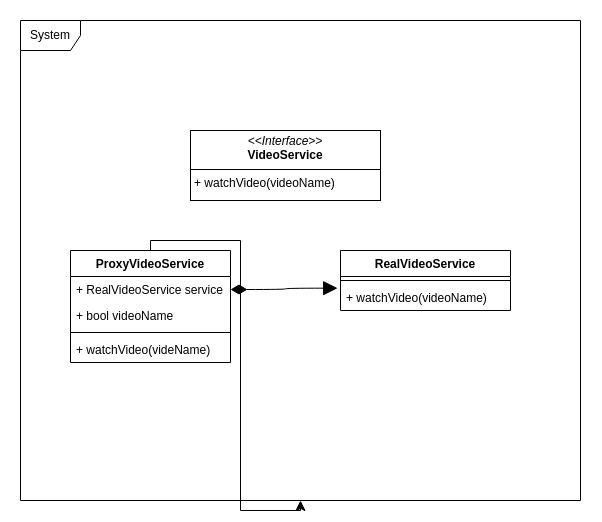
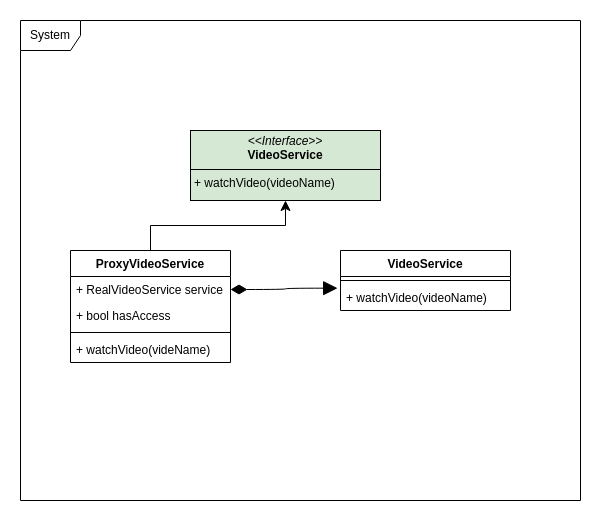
- <mxCell id="3" value="&lt;p style=&quot;margin:0px;margin-top:4px;text-align:center;&quot;&gt;&lt;i&gt;&amp;lt;&amp;lt;Interface&amp;gt;&amp;gt;&lt;/i&gt;&lt;br&gt;&lt;b&gt;VideoService&lt;/b&gt;&lt;/p&gt;&lt;hr size=&quot;1&quot; style=&quot;border-style:solid;&quot;&gt;&lt;p style=&quot;margin:0px;margin-left:4px;&quot;&gt;&lt;/p&gt;&lt;p style=&quot;margin:0px;margin-left:4px;&quot;&gt;+ watchVideo(videoName)&lt;/p&gt;" style="verticalAlign=top;align=left;overflow=fill;html=1;whiteSpace=wrap;" parent="1" vertex="1"><mxGeometry x="190" y="130" width="190" height="70" as="geometry" /></mxCell>
+ <mxCell id="3" value="&lt;p style=&quot;margin:0px;margin-top:4px;text-align:center;&quot;&gt;&lt;i&gt;&amp;lt;&amp;lt;Interface&amp;gt;&amp;gt;&lt;/i&gt;&lt;br&gt;&lt;b&gt;VideoService&lt;/b&gt;&lt;/p&gt;&lt;hr size=&quot;1&quot; style=&quot;border-style:solid;&quot;&gt;&lt;p style=&quot;margin:0px;margin-left:4px;&quot;&gt;&lt;/p&gt;&lt;p style=&quot;margin:0px;margin-left:4px;&quot;&gt;+ watchVideo(videoName)&lt;/p&gt;" style="verticalAlign=top;align=left;overflow=fill;html=1;whiteSpace=wrap;fillColor=#d5e8d4;" parent="1" vertex="1"><mxGeometry x="190" y="130" width="190" height="70" as="geometry" /></mxCell>
- <mxCell id="9" value="RealVideoService" style="swimlane;fontStyle=1;align=center;verticalAlign=top;childLayout=stackLayout;horizontal=1;startSize=26;horizontalStack=0;resizeParent=1;resizeParentMax=0;resizeLast=0;collapsible=1;marginBottom=0;whiteSpace=wrap;html=1;" parent="1" vertex="1"><mxGeometry x="340" y="250" width="170" height="60" as="geometry" /></mxCell>
+ <mxCell id="9" value="VideoService" style="swimlane;fontStyle=1;align=center;verticalAlign=top;childLayout=stackLayout;horizontal=1;startSize=26;horizontalStack=0;resizeParent=1;resizeParentMax=0;resizeLast=0;collapsible=1;marginBottom=0;whiteSpace=wrap;html=1;" parent="1" vertex="1"><mxGeometry x="340" y="250" width="170" height="60" as="geometry" /></mxCell>
- <mxCell id="6" value="+ bool videoName" style="text;strokeColor=none;fillColor=none;align=left;verticalAlign=top;spacingLeft=4;spacingRight=4;overflow=hidden;rotatable=0;points=[[0,0.5],[1,0.5]];portConstraint=eastwest;whiteSpace=wrap;html=1;" vertex="1" parent="4"><mxGeometry y="52" width="160" height="26" as="geometry" /></mxCell>
+ <mxCell id="6" value="+ bool hasAccess" style="text;strokeColor=none;fillColor=none;align=left;verticalAlign=top;spacingLeft=4;spacingRight=4;overflow=hidden;rotatable=0;points=[[0,0.5],[1,0.5]];portConstraint=eastwest;whiteSpace=wrap;html=1;" vertex="1" parent="4"><mxGeometry y="52" width="160" height="26" as="geometry" /></mxCell>
- <mxCell id="12" value="" style="endArrow=classic;html=1;rounded=0;fontSize=12;startSize=8;endSize=8;exitX=0.5;exitY=0;exitDx=0;exitDy=0;edgeStyle=orthogonalEdgeStyle;" edge="1" parent="1" source="4" target="2"><mxGeometry width="50" height="50" relative="1" as="geometry"><mxPoint x="220" y="270" as="sourcePoint" /><mxPoint x="270" y="220" as="targetPoint" /></mxGeometry></mxCell>
+ <mxCell id="12" value="" style="endArrow=classic;html=1;rounded=0;fontSize=12;startSize=8;endSize=8;exitX=0.5;exitY=0;exitDx=0;exitDy=0;edgeStyle=orthogonalEdgeStyle;entryX=0.5;entryY=1;entryDx=0;entryDy=0;" edge="1" parent="1" source="4" target="3"><mxGeometry width="50" height="50" relative="1" as="geometry"><mxPoint x="220" y="270" as="sourcePoint" /><mxPoint x="270" y="220" as="targetPoint" /></mxGeometry></mxCell>
